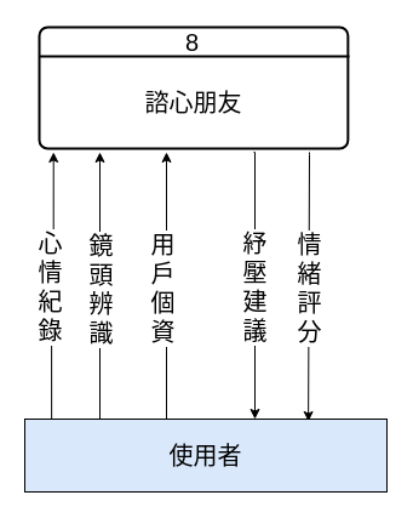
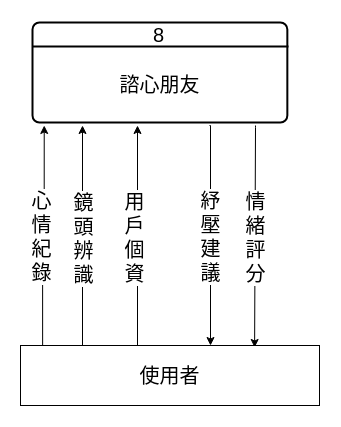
- <mxCell id="8" value="使用者" style="rounded=0;whiteSpace=wrap;html=1;fontSize=20;fillColor=#dae8fc;" parent="1" vertex="1"><mxGeometry x="20" y="345" width="299" height="60" as="geometry" /></mxCell>
+ <mxCell id="8" value="使用者" style="rounded=0;whiteSpace=wrap;html=1;fontSize=20;" parent="1" vertex="1"><mxGeometry x="20" y="345" width="299" height="60" as="geometry" /></mxCell>
